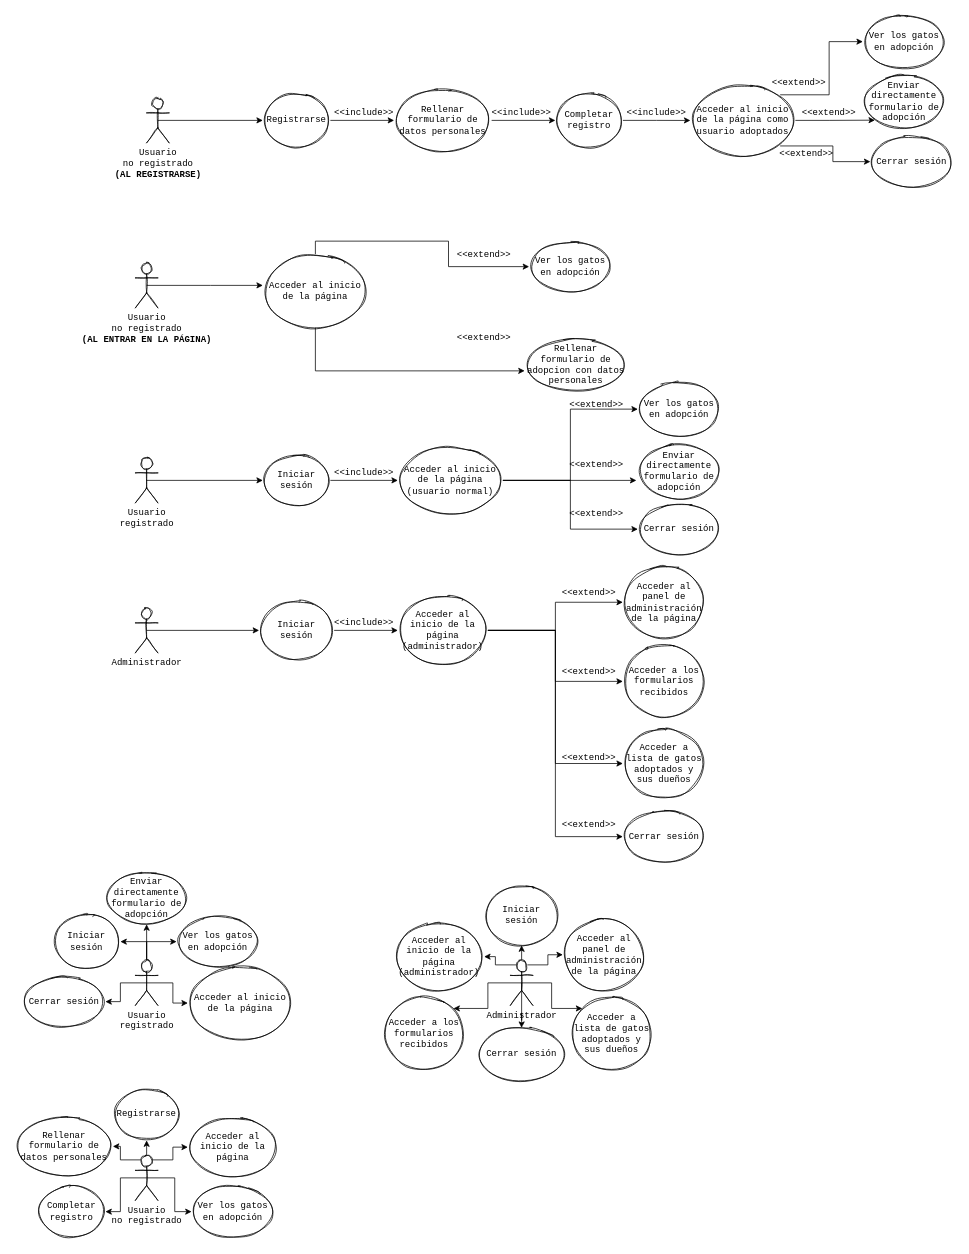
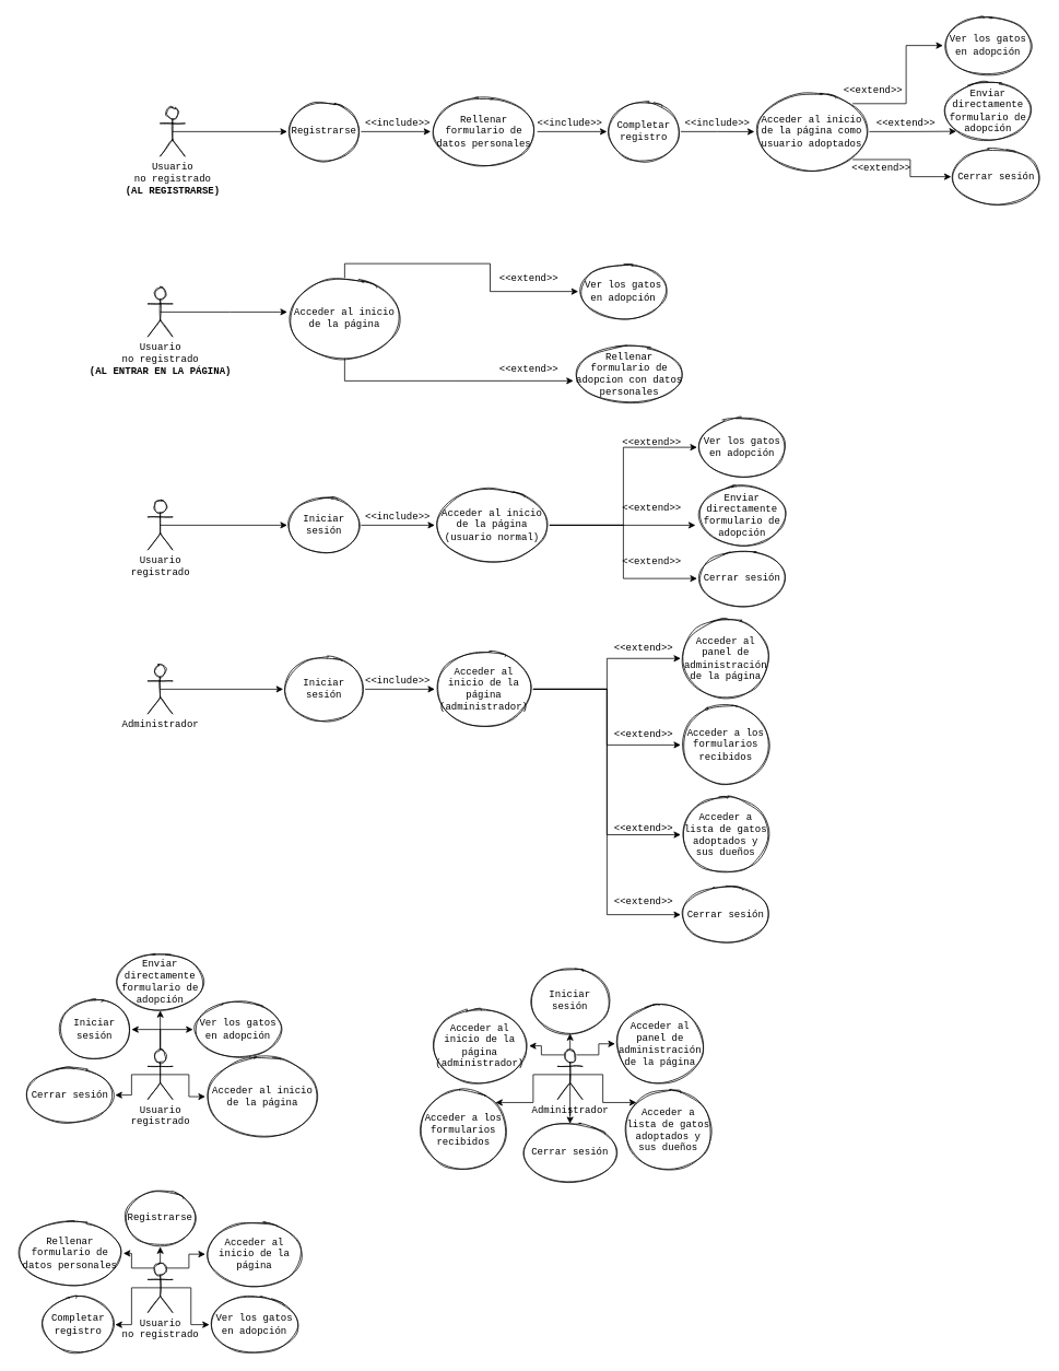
- <mxCell id="57" value="Rellenar formulario de adopcion con datos personales" style="ellipse;whiteSpace=wrap;html=1;sketch=1;fontFamily=Courier New;" parent="1" vertex="1"><mxGeometry x="700" y="450" width="135" height="71.88" as="geometry" /></mxCell>
+ <mxCell id="57" value="Rellenar formulario de adopcion con datos personales" style="ellipse;whiteSpace=wrap;html=1;sketch=1;fontFamily=Courier New;" parent="1" vertex="1"><mxGeometry x="700" y="420" width="135" height="71.88" as="geometry" /></mxCell>
